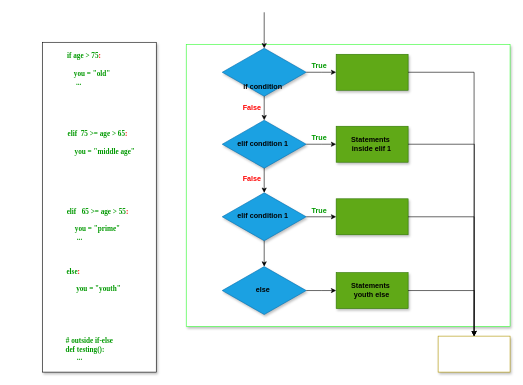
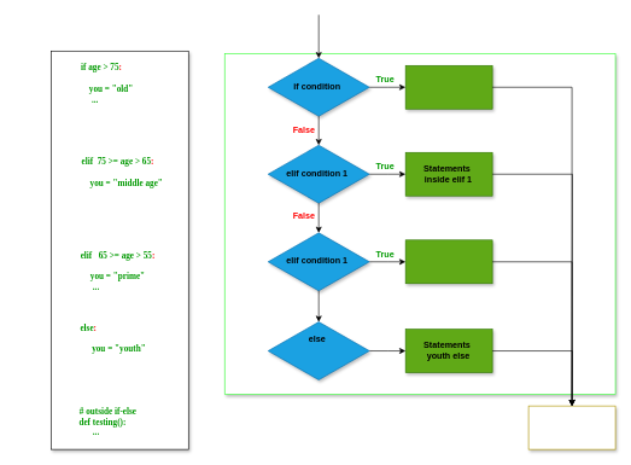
- <mxCell id="19" value="&lt;b&gt;if condition&lt;/b&gt;" style="text;html=1;strokeColor=none;fillColor=none;align=center;verticalAlign=middle;whiteSpace=wrap;rounded=0;" vertex="1" parent="16"><mxGeometry x="20" y="54" width="96" height="20" as="geometry" /></mxCell>
+ <mxCell id="19" value="&lt;b&gt;if condition&lt;/b&gt;" style="text;html=1;strokeColor=none;fillColor=none;align=center;verticalAlign=middle;whiteSpace=wrap;rounded=0;" vertex="1" parent="16"><mxGeometry x="20" y="29" width="96" height="20" as="geometry" /></mxCell>
- <mxCell id="37" value="&lt;b&gt;else&lt;/b&gt;" style="text;html=1;strokeColor=none;fillColor=none;align=center;verticalAlign=middle;whiteSpace=wrap;rounded=0;" vertex="1" parent="34"><mxGeometry x="20" y="29" width="96" height="20" as="geometry" /></mxCell>
+ <mxCell id="37" value="&lt;b&gt;else&lt;/b&gt;" style="text;html=1;strokeColor=none;fillColor=none;align=center;verticalAlign=middle;whiteSpace=wrap;rounded=0;" vertex="1" parent="34"><mxGeometry x="20" y="14" width="96" height="20" as="geometry" /></mxCell>
